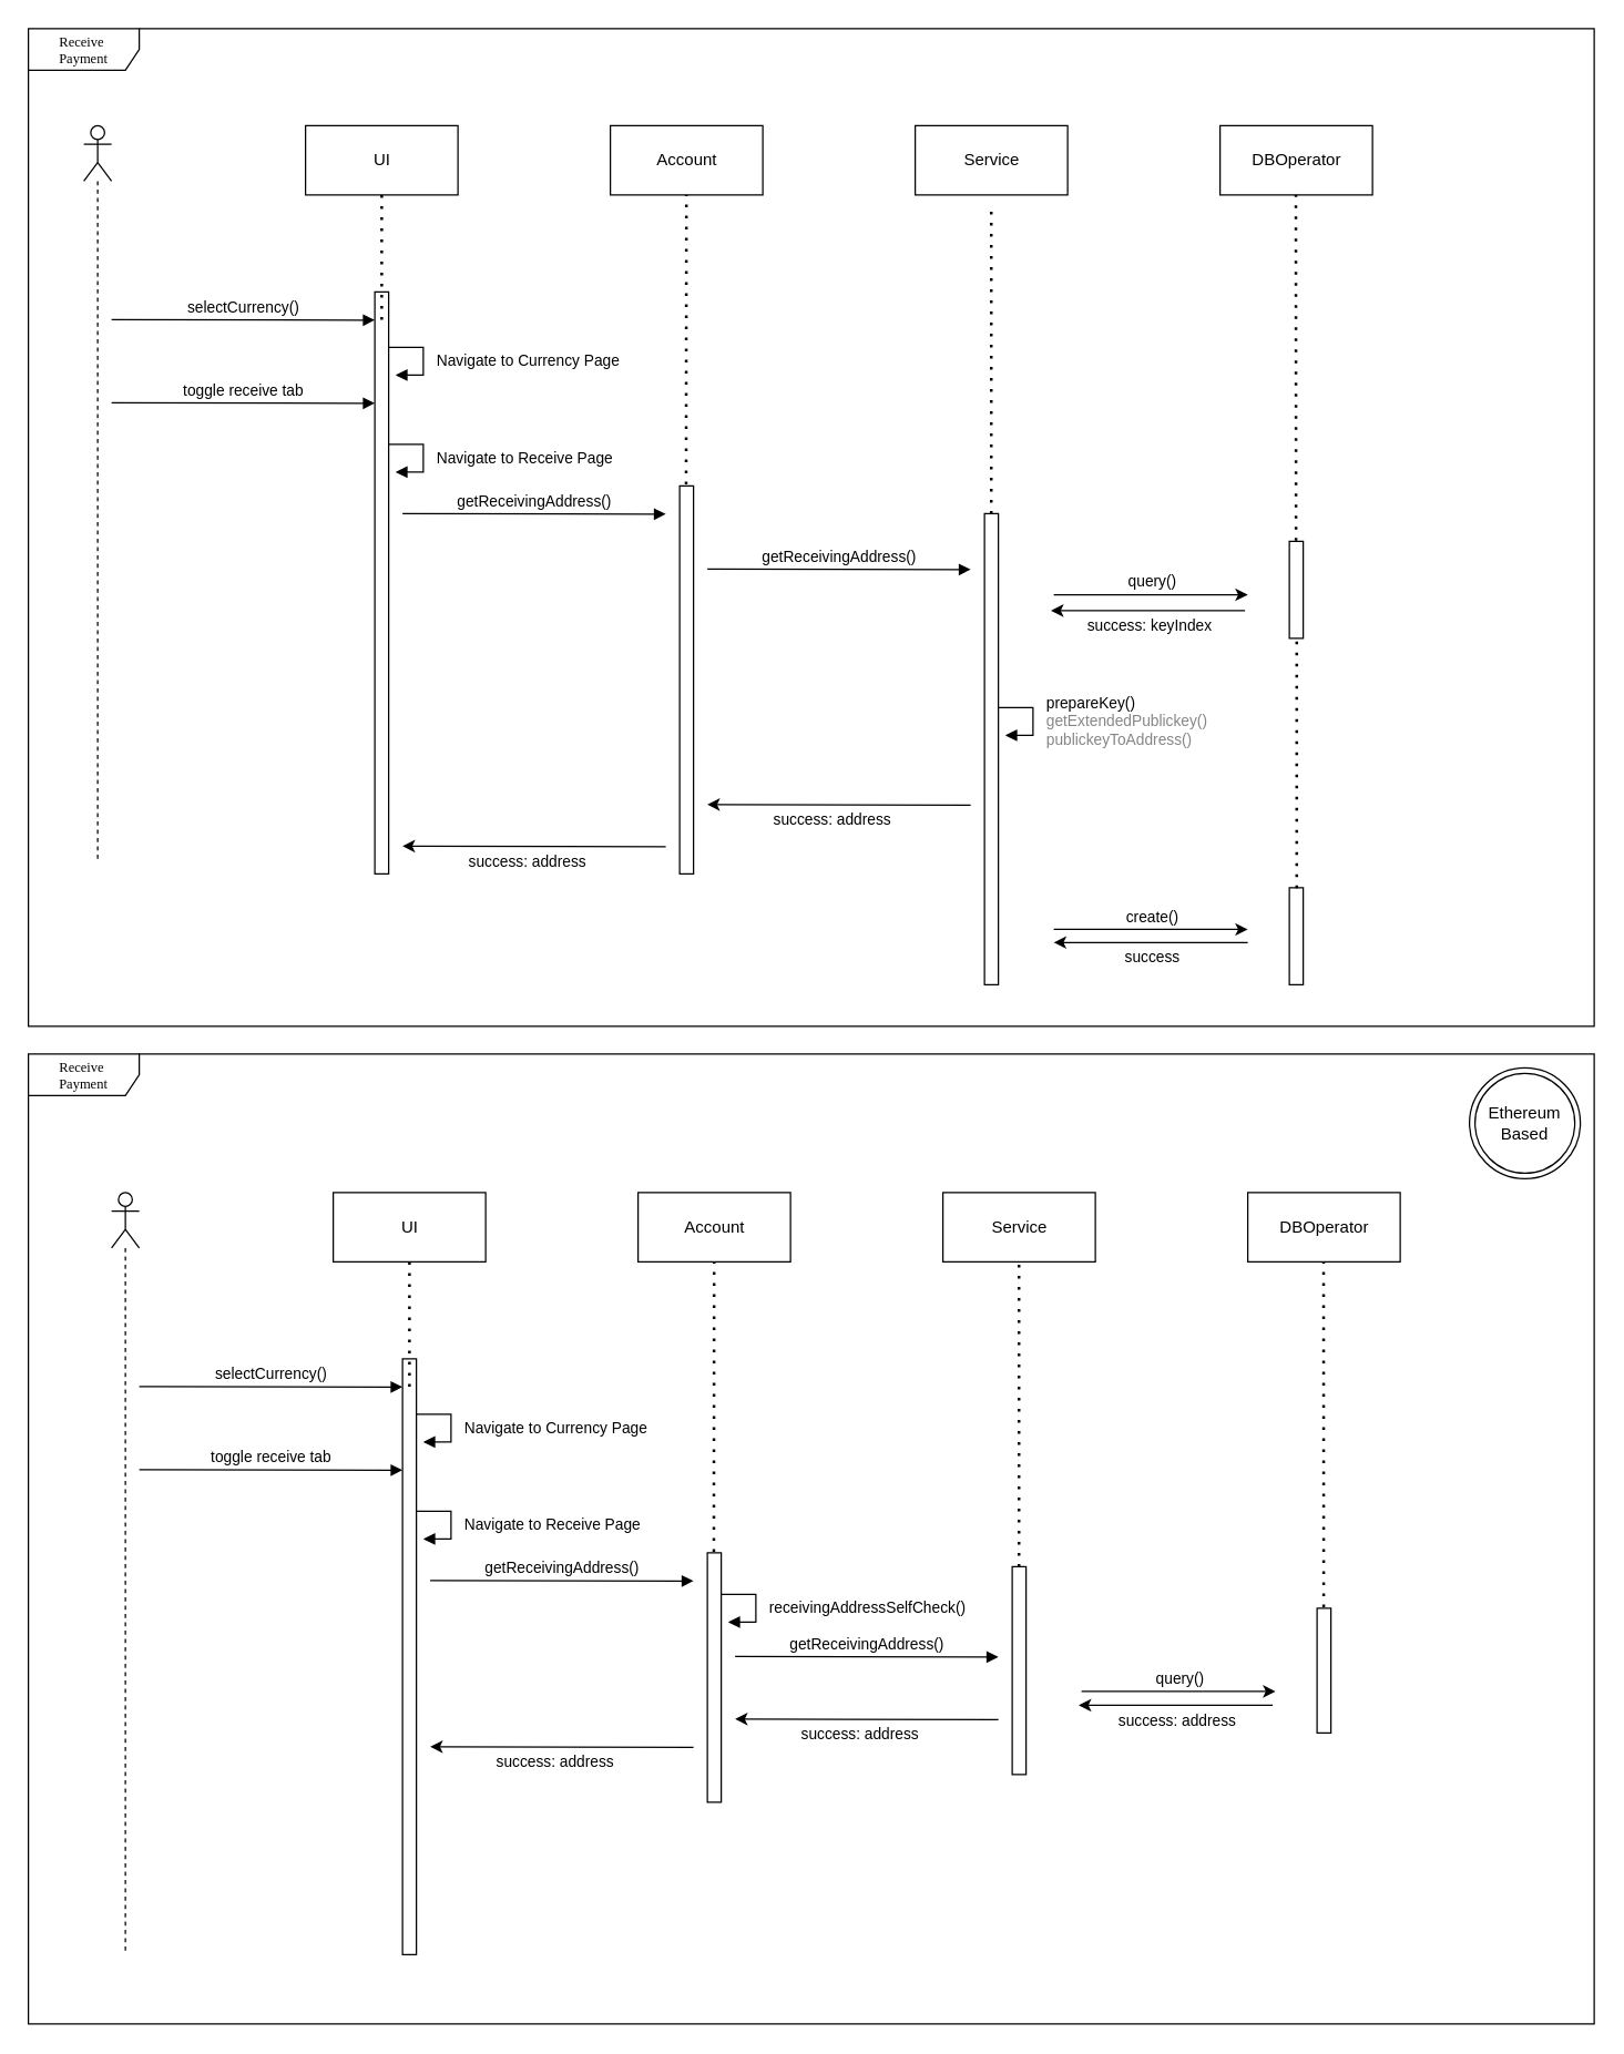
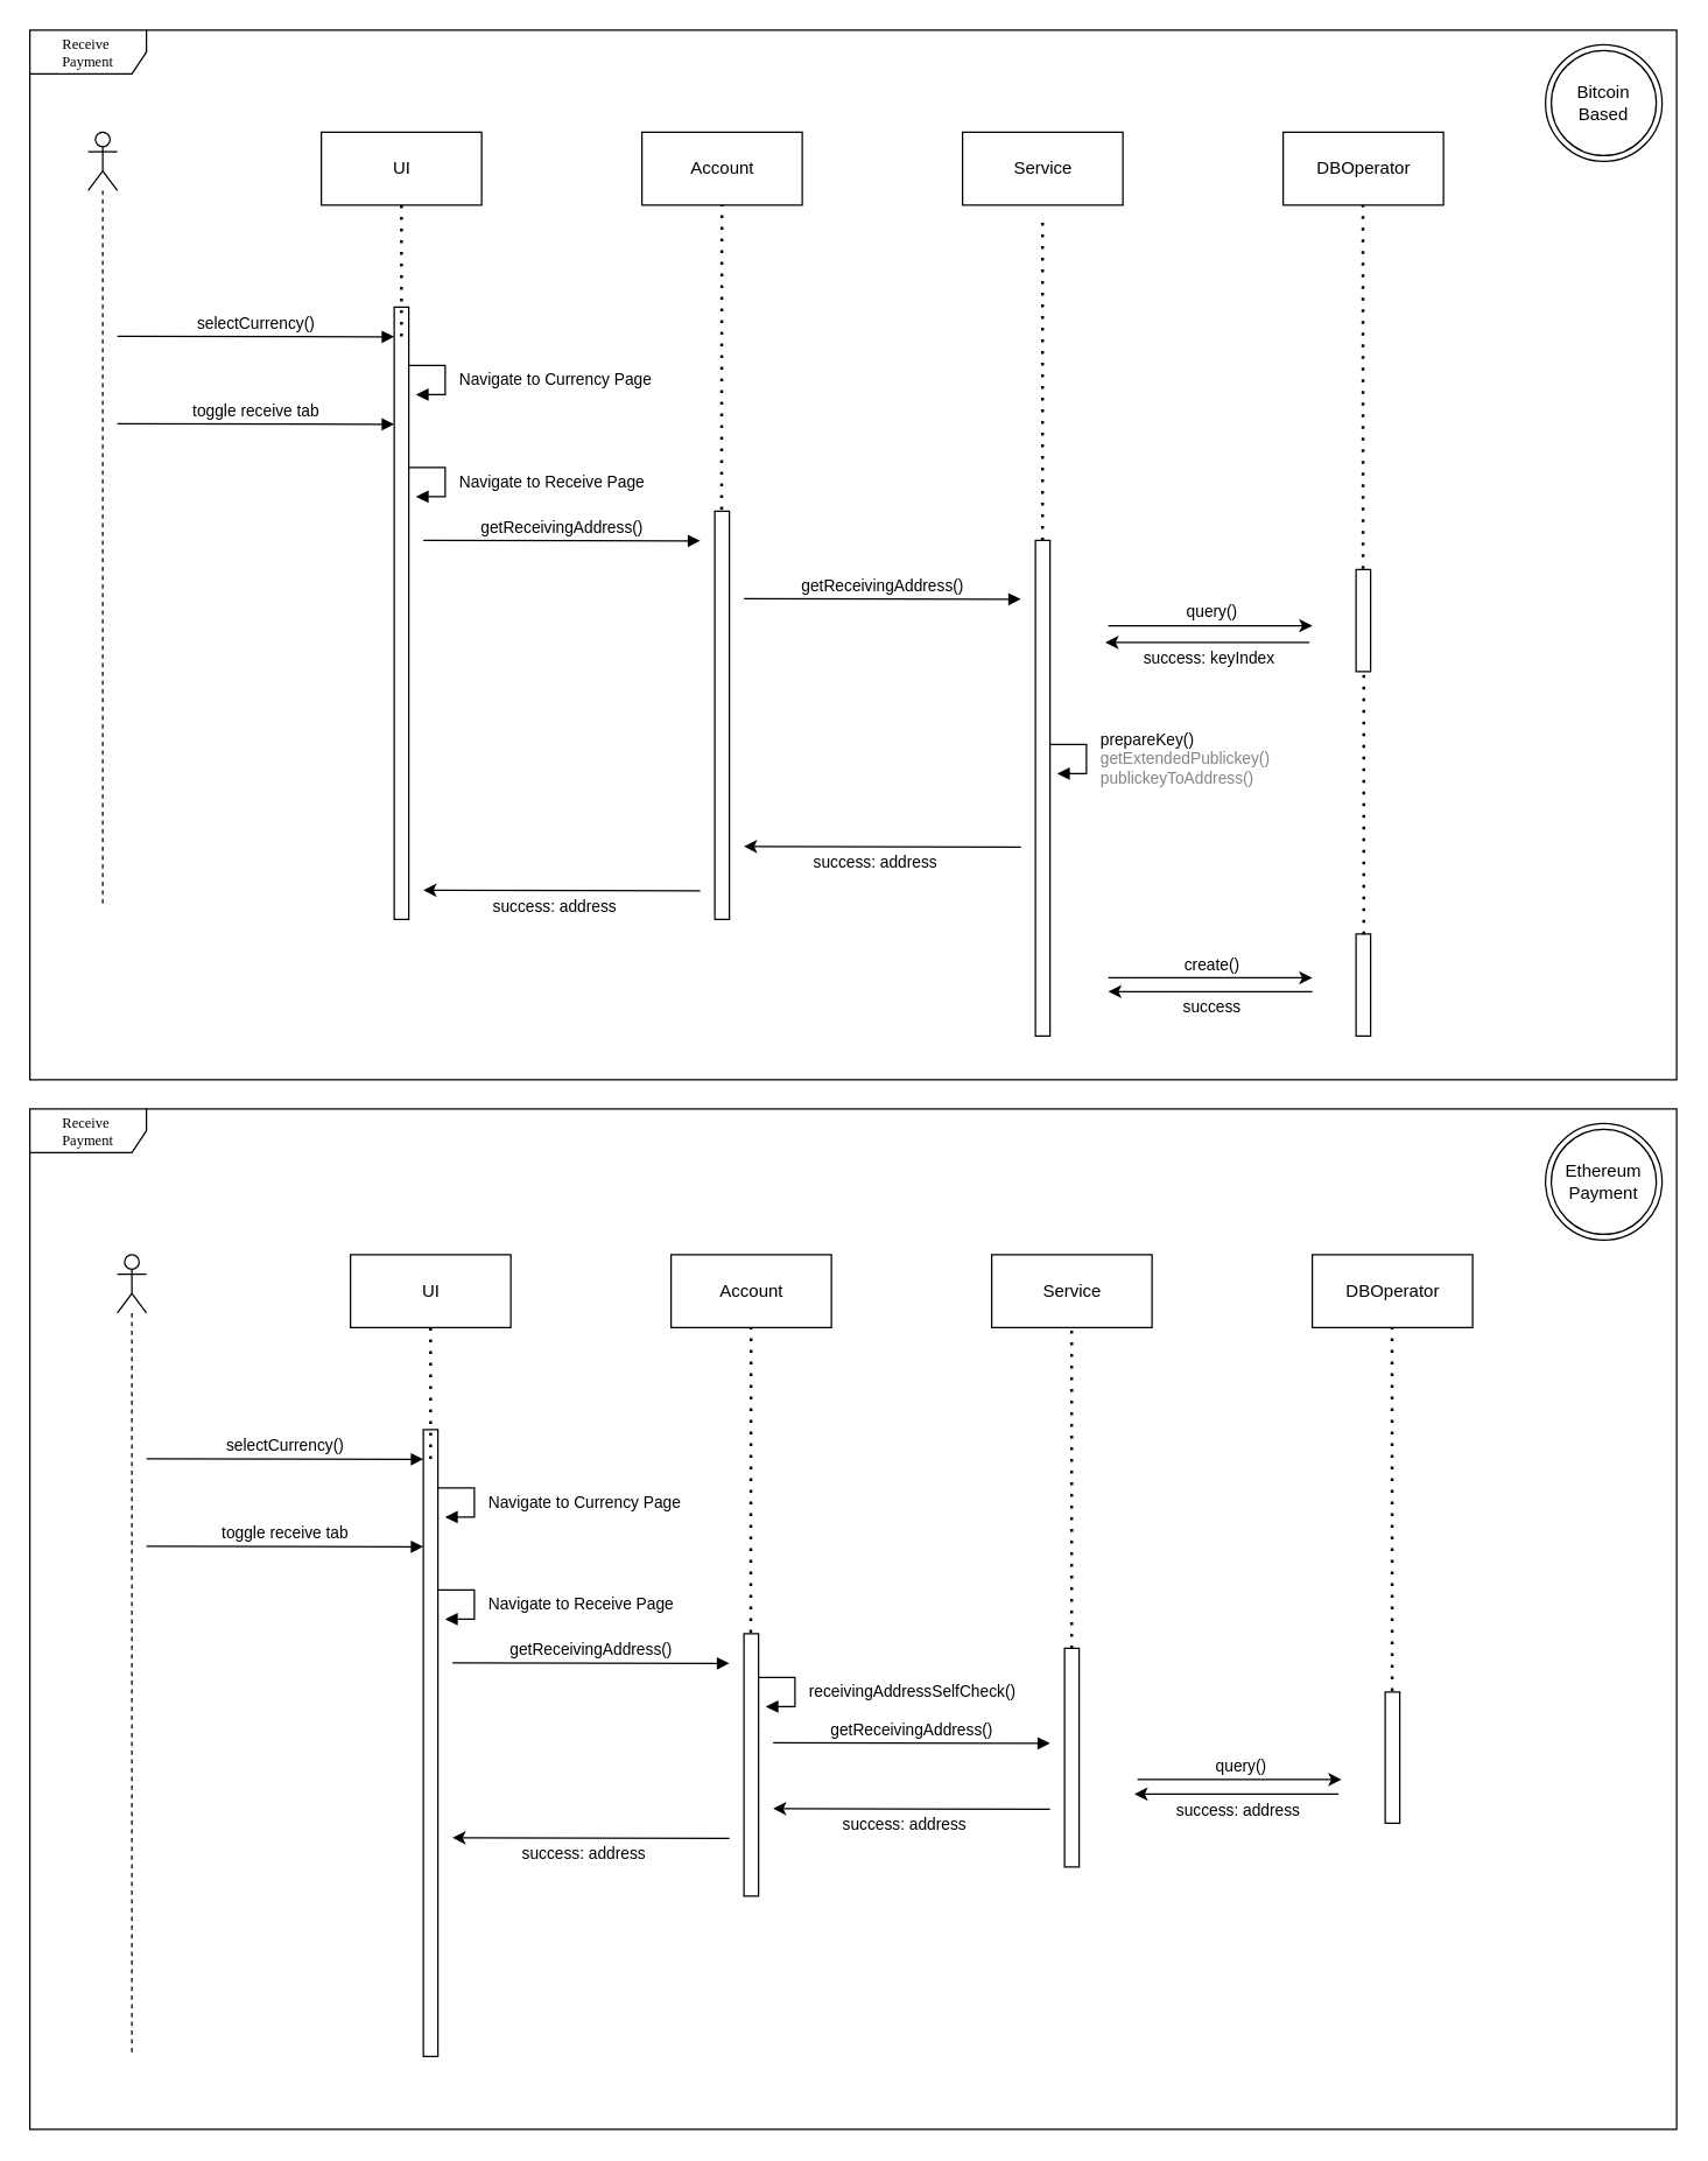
+ <mxCell id="56" value="Bitcoin Based" style="ellipse;shape=doubleEllipse;whiteSpace=wrap;html=1;aspect=fixed;" vertex="1" parent="32"><mxGeometry x="1040" y="10" width="80" height="80" as="geometry" /></mxCell>
- <mxCell id="30" value="Ethereum Based" style="ellipse;shape=doubleEllipse;whiteSpace=wrap;html=1;aspect=fixed;" vertex="1" parent="2"><mxGeometry x="1040" y="10" width="80" height="80" as="geometry" /></mxCell>
+ <mxCell id="30" value="Ethereum Payment" style="ellipse;shape=doubleEllipse;whiteSpace=wrap;html=1;aspect=fixed;" vertex="1" parent="2"><mxGeometry x="1040" y="10" width="80" height="80" as="geometry" /></mxCell>
